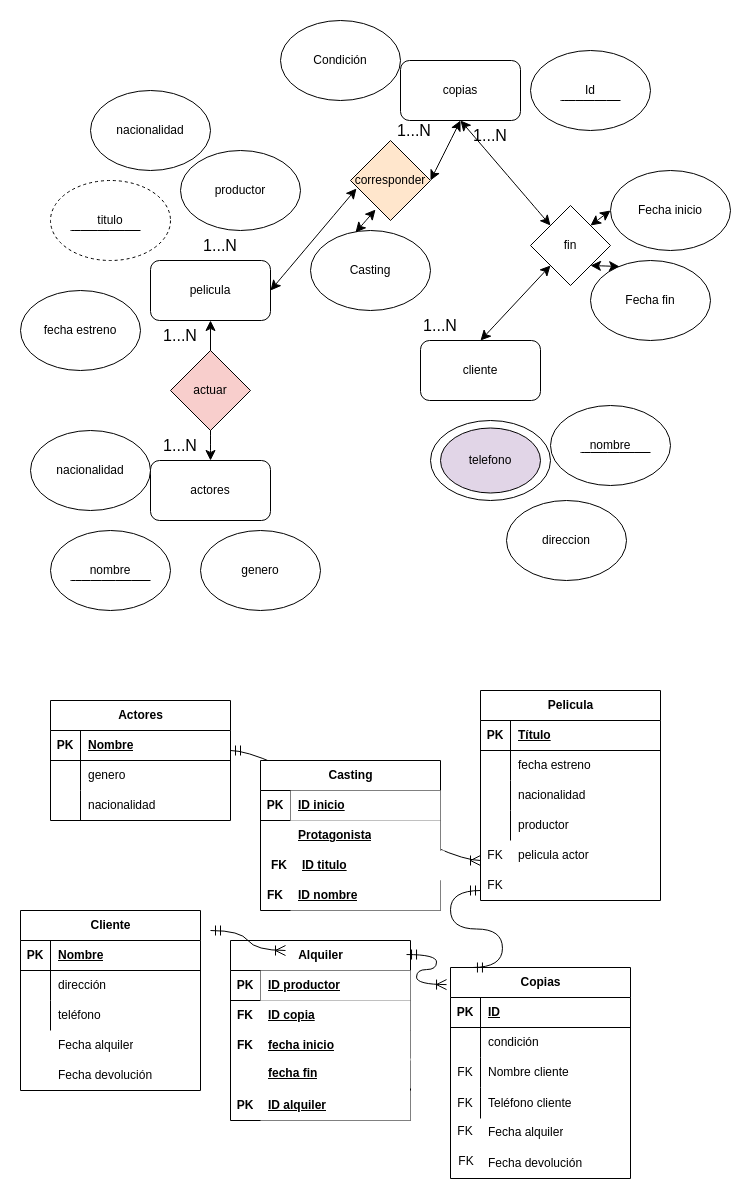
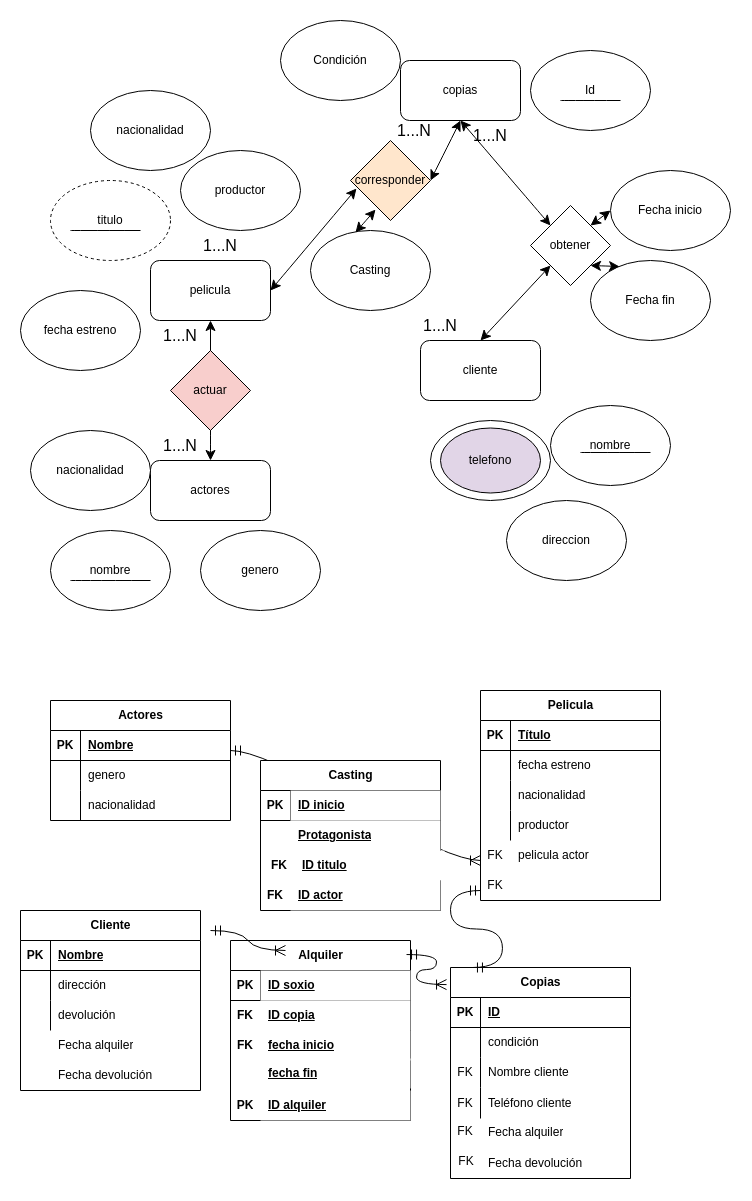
- <mxCell id="30" value="fin" style="rhombus;whiteSpace=wrap;html=1;" parent="4" vertex="1"><mxGeometry x="510" y="155" width="80" height="80" as="geometry" /></mxCell>
+ <mxCell id="30" value="obtener" style="rhombus;whiteSpace=wrap;html=1;" parent="4" vertex="1"><mxGeometry x="510" y="155" width="80" height="80" as="geometry" /></mxCell>
- <mxCell id="117" value="ID nombre" style="shape=partialRectangle;connectable=0;fillColor=white;top=0;left=0;bottom=0;right=0;align=left;spacingLeft=6;fontStyle=5;overflow=hidden;whiteSpace=wrap;html=1;" vertex="1" parent="44"><mxGeometry x="270" y="190" width="150" height="30" as="geometry"><mxRectangle width="150" height="30" as="alternateBounds" /></mxGeometry></mxCell>
+ <mxCell id="117" value="ID actor" style="shape=partialRectangle;connectable=0;fillColor=white;top=0;left=0;bottom=0;right=0;align=left;spacingLeft=6;fontStyle=5;overflow=hidden;whiteSpace=wrap;html=1;" vertex="1" parent="44"><mxGeometry x="270" y="190" width="150" height="30" as="geometry"><mxRectangle width="150" height="30" as="alternateBounds" /></mxGeometry></mxCell>
- <mxCell id="121" value="ID productor" style="shape=partialRectangle;connectable=0;fillColor=white;top=0;left=0;bottom=0;right=0;align=left;spacingLeft=6;fontStyle=5;overflow=hidden;whiteSpace=wrap;html=1;" vertex="1" parent="119"><mxGeometry x="30" width="150" height="30" as="geometry"><mxRectangle width="150" height="30" as="alternateBounds" /></mxGeometry></mxCell>
+ <mxCell id="121" value="ID soxio" style="shape=partialRectangle;connectable=0;fillColor=white;top=0;left=0;bottom=0;right=0;align=left;spacingLeft=6;fontStyle=5;overflow=hidden;whiteSpace=wrap;html=1;" vertex="1" parent="119"><mxGeometry x="30" width="150" height="30" as="geometry"><mxRectangle width="150" height="30" as="alternateBounds" /></mxGeometry></mxCell>
- <mxCell id="104" value="teléfono" style="shape=partialRectangle;connectable=0;fillColor=none;top=0;left=0;bottom=0;right=0;align=left;spacingLeft=6;overflow=hidden;whiteSpace=wrap;html=1;" parent="102" vertex="1"><mxGeometry x="30" width="150" height="30" as="geometry"><mxRectangle width="150" height="30" as="alternateBounds" /></mxGeometry></mxCell>
+ <mxCell id="104" value="devolución" style="shape=partialRectangle;connectable=0;fillColor=none;top=0;left=0;bottom=0;right=0;align=left;spacingLeft=6;overflow=hidden;whiteSpace=wrap;html=1;" parent="102" vertex="1"><mxGeometry x="30" width="150" height="30" as="geometry"><mxRectangle width="150" height="30" as="alternateBounds" /></mxGeometry></mxCell>
